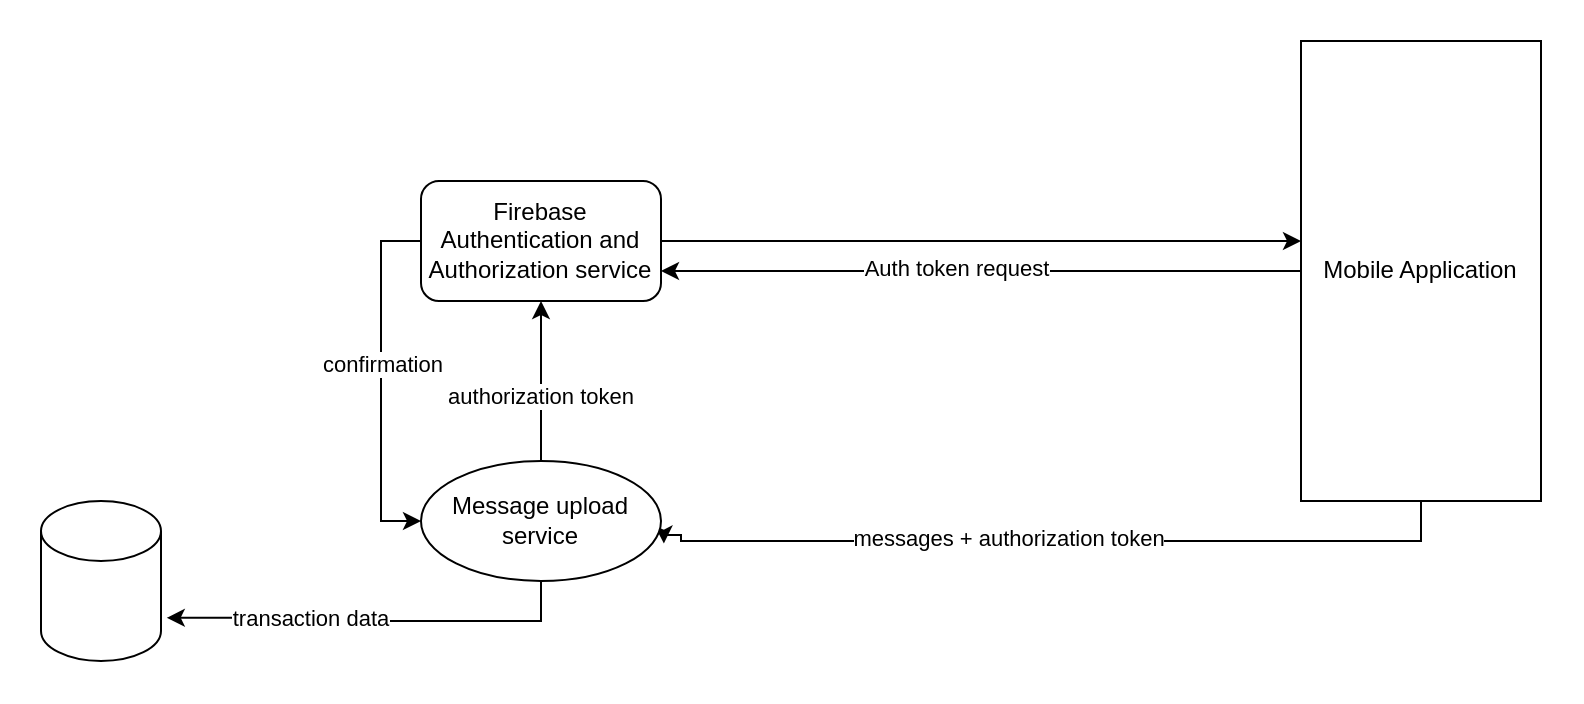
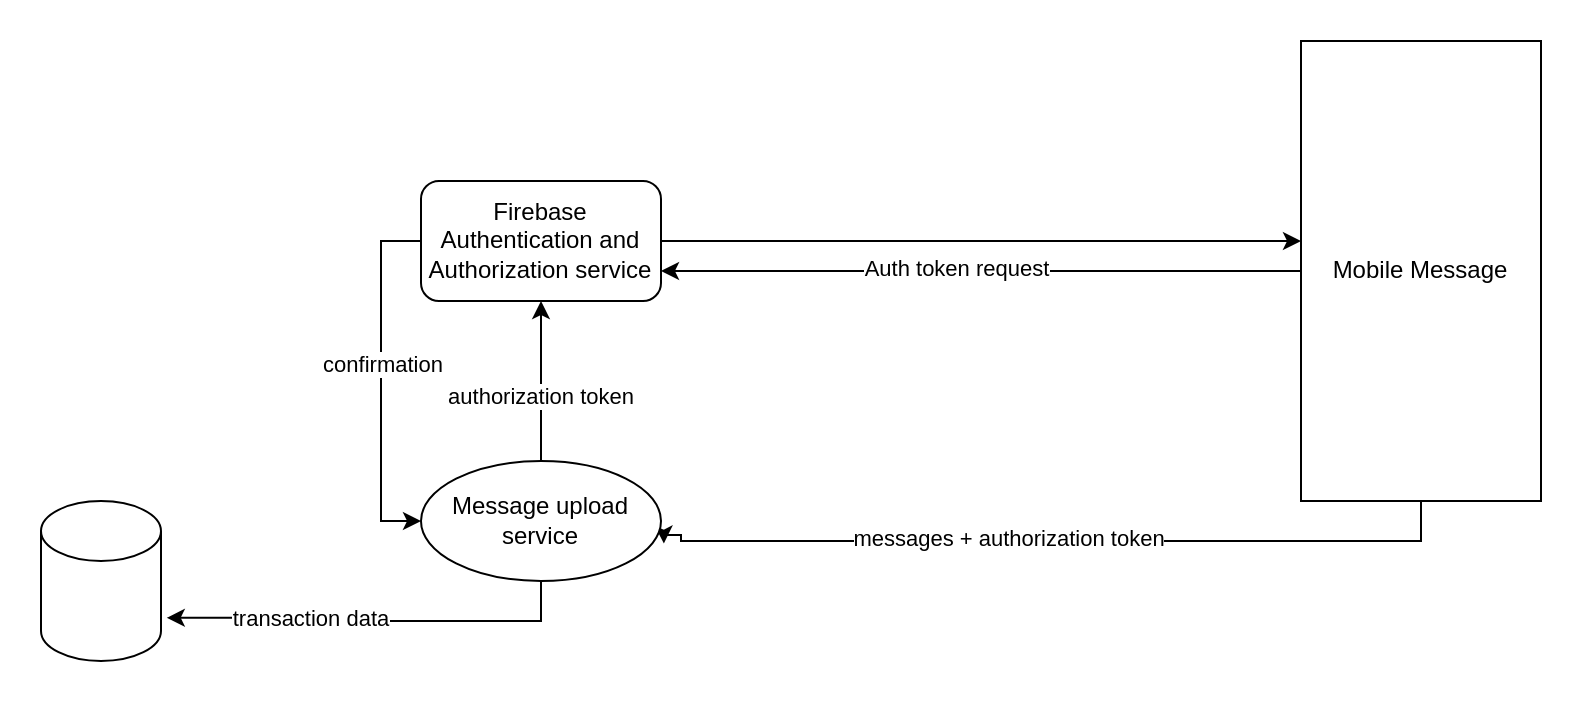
- <mxCell id="6" value="Mobile Application" style="rounded=0;whiteSpace=wrap;html=1;" parent="1" vertex="1"><mxGeometry x="650" y="20" width="120" height="230" as="geometry" /></mxCell>
+ <mxCell id="6" value="Mobile Message" style="rounded=0;whiteSpace=wrap;html=1;" parent="1" vertex="1"><mxGeometry x="650" y="20" width="120" height="230" as="geometry" /></mxCell>
